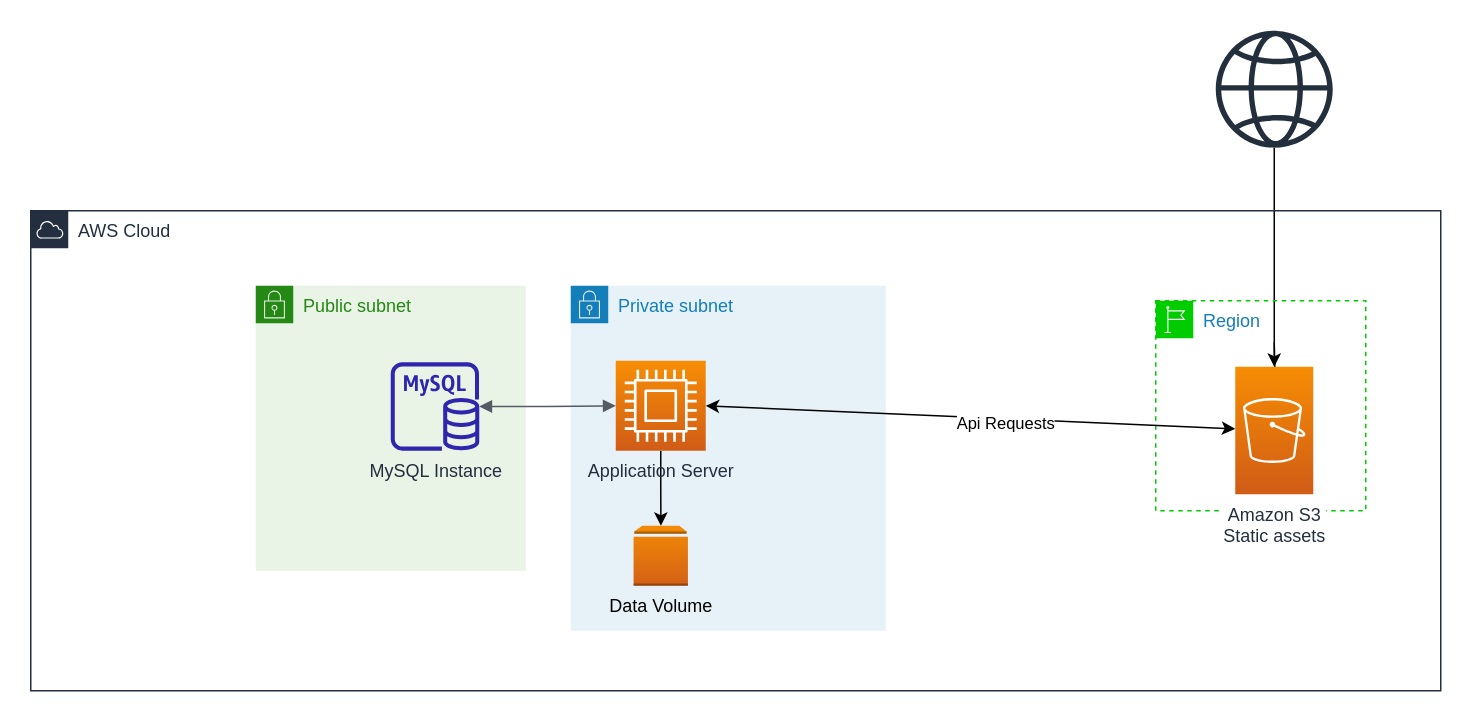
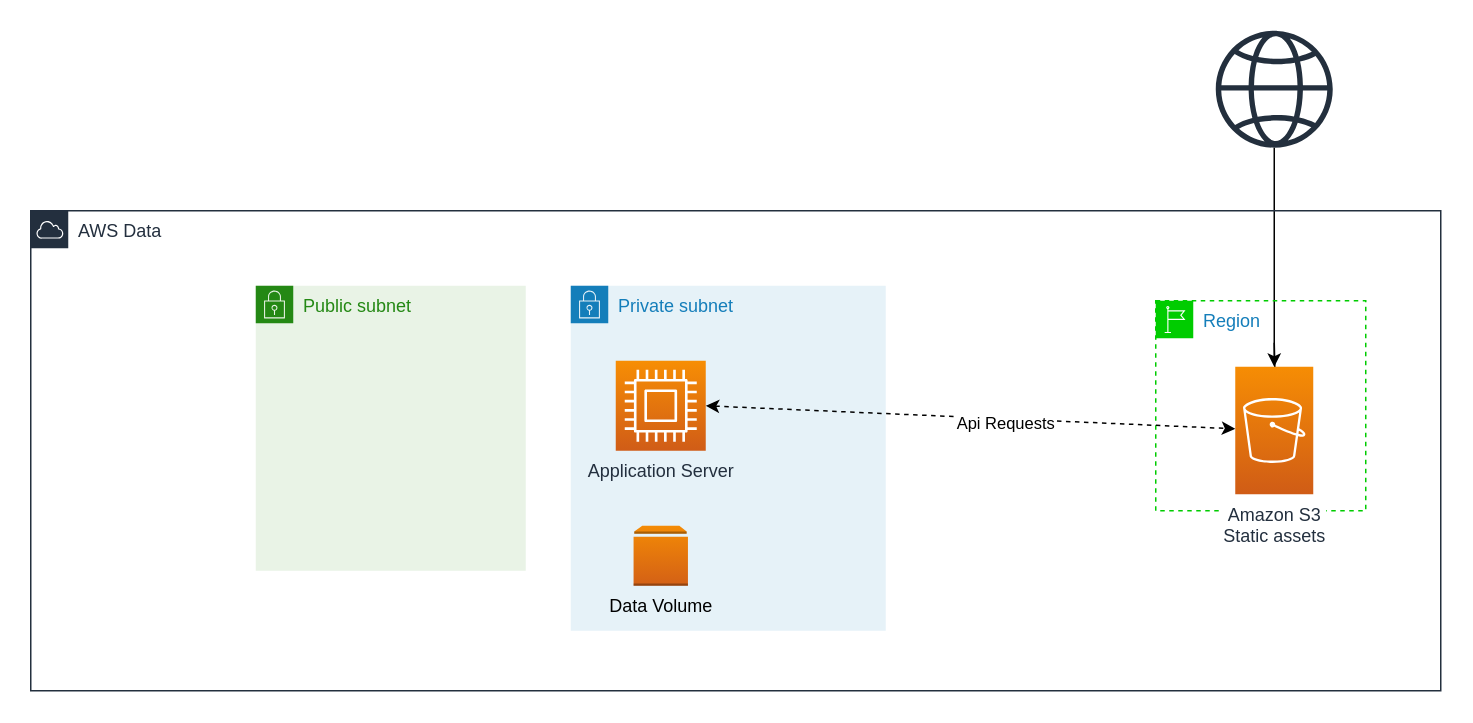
- <mxCell id="4" value="AWS Cloud" style="points=[[0,0],[0.25,0],[0.5,0],[0.75,0],[1,0],[1,0.25],[1,0.5],[1,0.75],[1,1],[0.75,1],[0.5,1],[0.25,1],[0,1],[0,0.75],[0,0.5],[0,0.25]];outlineConnect=0;gradientColor=none;html=1;whiteSpace=wrap;fontSize=12;fontStyle=0;container=1;pointerEvents=0;collapsible=0;recursiveResize=0;shape=mxgraph.aws4.group;grIcon=mxgraph.aws4.group_aws_cloud;strokeColor=#232F3E;fillColor=none;verticalAlign=top;align=left;spacingLeft=30;fontColor=#232F3E;dashed=0;" parent="1" vertex="1"><mxGeometry x="20" y="140" width="940" height="320" as="geometry" /></mxCell>
+ <mxCell id="4" value="AWS Data" style="points=[[0,0],[0.25,0],[0.5,0],[0.75,0],[1,0],[1,0.25],[1,0.5],[1,0.75],[1,1],[0.75,1],[0.5,1],[0.25,1],[0,1],[0,0.75],[0,0.5],[0,0.25]];outlineConnect=0;gradientColor=none;html=1;whiteSpace=wrap;fontSize=12;fontStyle=0;container=1;pointerEvents=0;collapsible=0;recursiveResize=0;shape=mxgraph.aws4.group;grIcon=mxgraph.aws4.group_aws_cloud;strokeColor=#232F3E;fillColor=none;verticalAlign=top;align=left;spacingLeft=30;fontColor=#232F3E;dashed=0;" parent="1" vertex="1"><mxGeometry x="20" y="140" width="940" height="320" as="geometry" /></mxCell>
- <mxCell id="10" value="MySQL Instance" style="sketch=0;outlineConnect=0;fontColor=#232F3E;gradientColor=none;fillColor=#2E27AD;strokeColor=none;dashed=0;verticalLabelPosition=bottom;verticalAlign=top;align=center;html=1;fontSize=12;fontStyle=0;aspect=fixed;pointerEvents=1;shape=mxgraph.aws4.rds_mysql_instance;" parent="9" vertex="1"><mxGeometry x="90" y="51" width="59" height="59" as="geometry" /></mxCell>
- <mxCell id="12" value="" style="edgeStyle=orthogonalEdgeStyle;html=1;endArrow=block;elbow=vertical;startArrow=block;startFill=1;endFill=1;strokeColor=#545B64;rounded=0;" parent="4" source="10" target="7" edge="1"><mxGeometry width="100" relative="1" as="geometry"><mxPoint x="170" y="151" as="sourcePoint" /><mxPoint x="270" y="151" as="targetPoint" /></mxGeometry></mxCell>
- <mxCell id="16" value="" style="endArrow=classic;startArrow=classic;html=1;rounded=0;exitX=1;exitY=0.5;exitDx=0;exitDy=0;exitPerimeter=0;" parent="4" source="7" target="14" edge="1"><mxGeometry width="50" height="50" relative="1" as="geometry"><mxPoint x="600" y="170" as="sourcePoint" /><mxPoint x="650" y="120" as="targetPoint" /><Array as="points" /></mxGeometry></mxCell>
+ <mxCell id="16" value="" style="endArrow=classic;startArrow=classic;html=1;rounded=0;exitX=1;exitY=0.5;exitDx=0;exitDy=0;exitPerimeter=0;dashed=1;" parent="4" source="7" target="14" edge="1"><mxGeometry width="50" height="50" relative="1" as="geometry"><mxPoint x="600" y="170" as="sourcePoint" /><mxPoint x="650" y="120" as="targetPoint" /><Array as="points" /></mxGeometry></mxCell>
- <mxCell id="6" style="edgeStyle=orthogonalEdgeStyle;rounded=0;orthogonalLoop=1;jettySize=auto;html=1;" parent="5" source="7" target="8" edge="1"><mxGeometry relative="1" as="geometry" /></mxCell>
